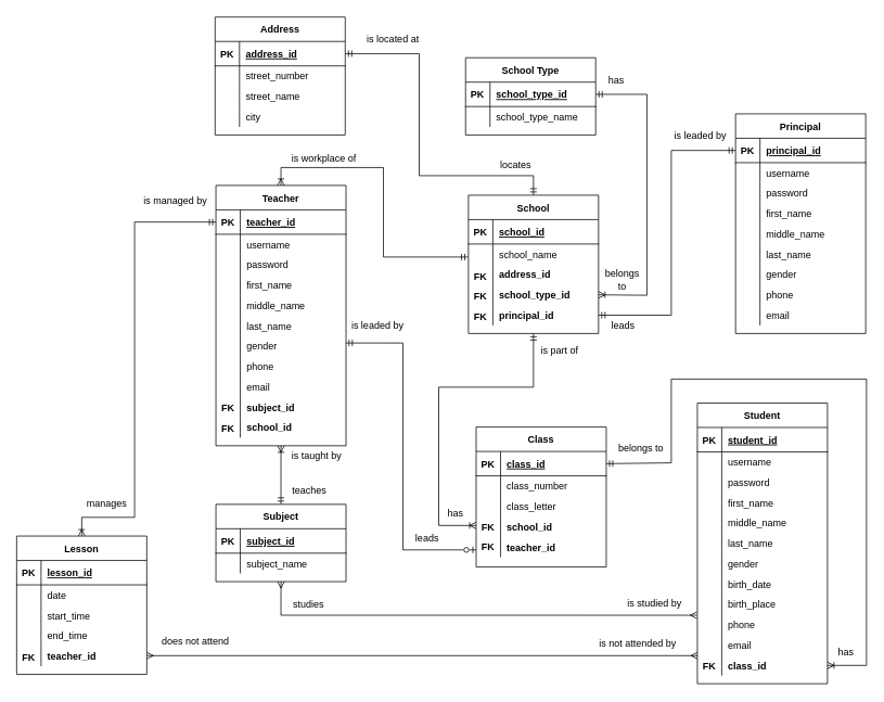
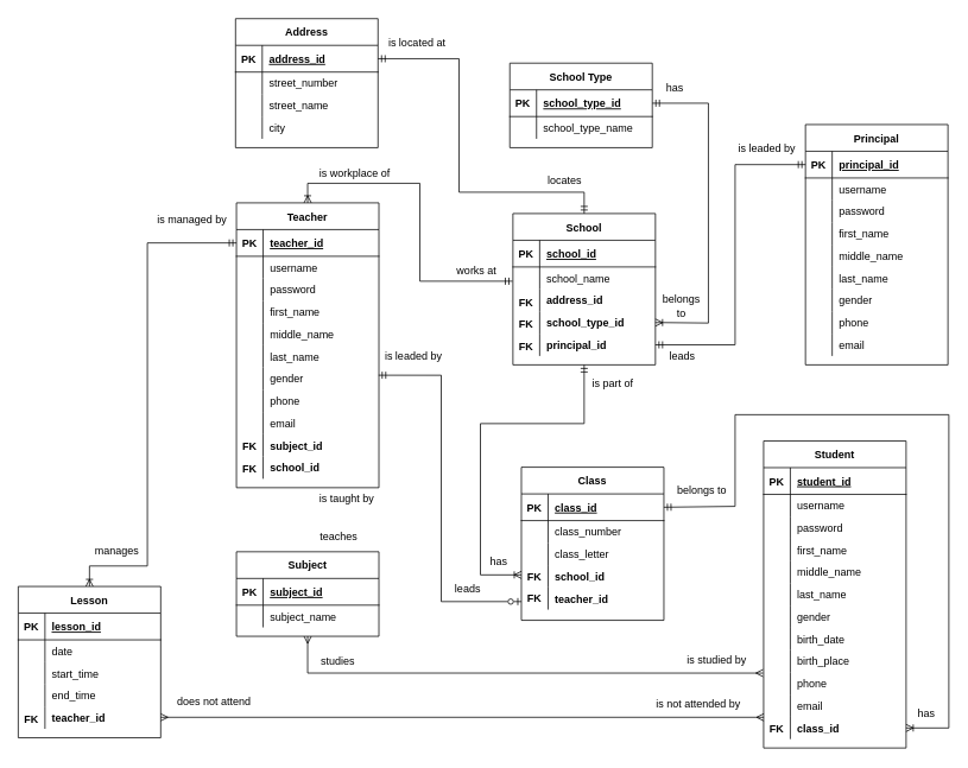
- <mxCell id="207" value="&lt;div&gt;is located at&lt;/div&gt;" style="text;html=1;strokeColor=none;fillColor=none;align=center;verticalAlign=middle;whiteSpace=wrap;rounded=0;" parent="1" vertex="1"><mxGeometry x="443" y="38" width="80" height="20" as="geometry" /></mxCell>
+ <mxCell id="207" value="&lt;div&gt;is located at&lt;/div&gt;" style="text;html=1;strokeColor=none;fillColor=none;align=center;verticalAlign=middle;whiteSpace=wrap;rounded=0;" parent="1" vertex="1"><mxGeometry x="428" y="38" width="80" height="20" as="geometry" /></mxCell>
+ <mxCell id="215" value="works at" style="text;html=1;strokeColor=none;fillColor=none;align=center;verticalAlign=middle;whiteSpace=wrap;rounded=0;" parent="1" vertex="1"><mxGeometry x="510" y="293" width="50" height="20" as="geometry" /></mxCell>
- <mxCell id="2" style="edgeStyle=orthogonalEdgeStyle;rounded=0;orthogonalLoop=1;jettySize=auto;html=1;exitX=0.5;exitY=1;exitDx=0;exitDy=0;entryX=0.5;entryY=0;entryDx=0;entryDy=0;startArrow=ERoneToMany;startFill=0;endArrow=ERmandOne;endFill=0;" parent="1" source="3" target="79" edge="1"><mxGeometry relative="1" as="geometry" /></mxCell>
